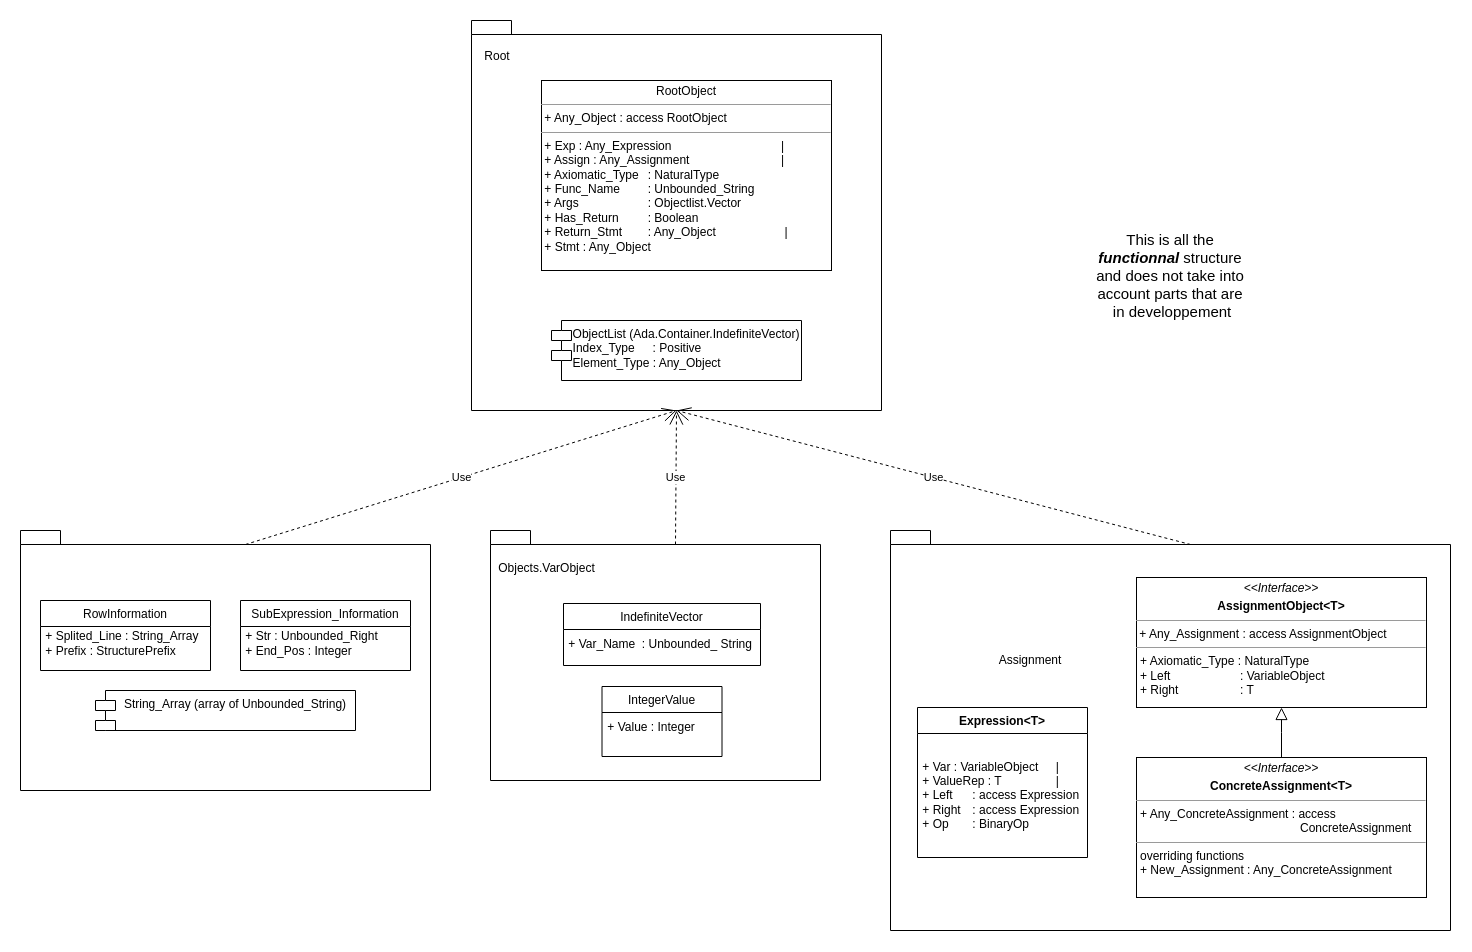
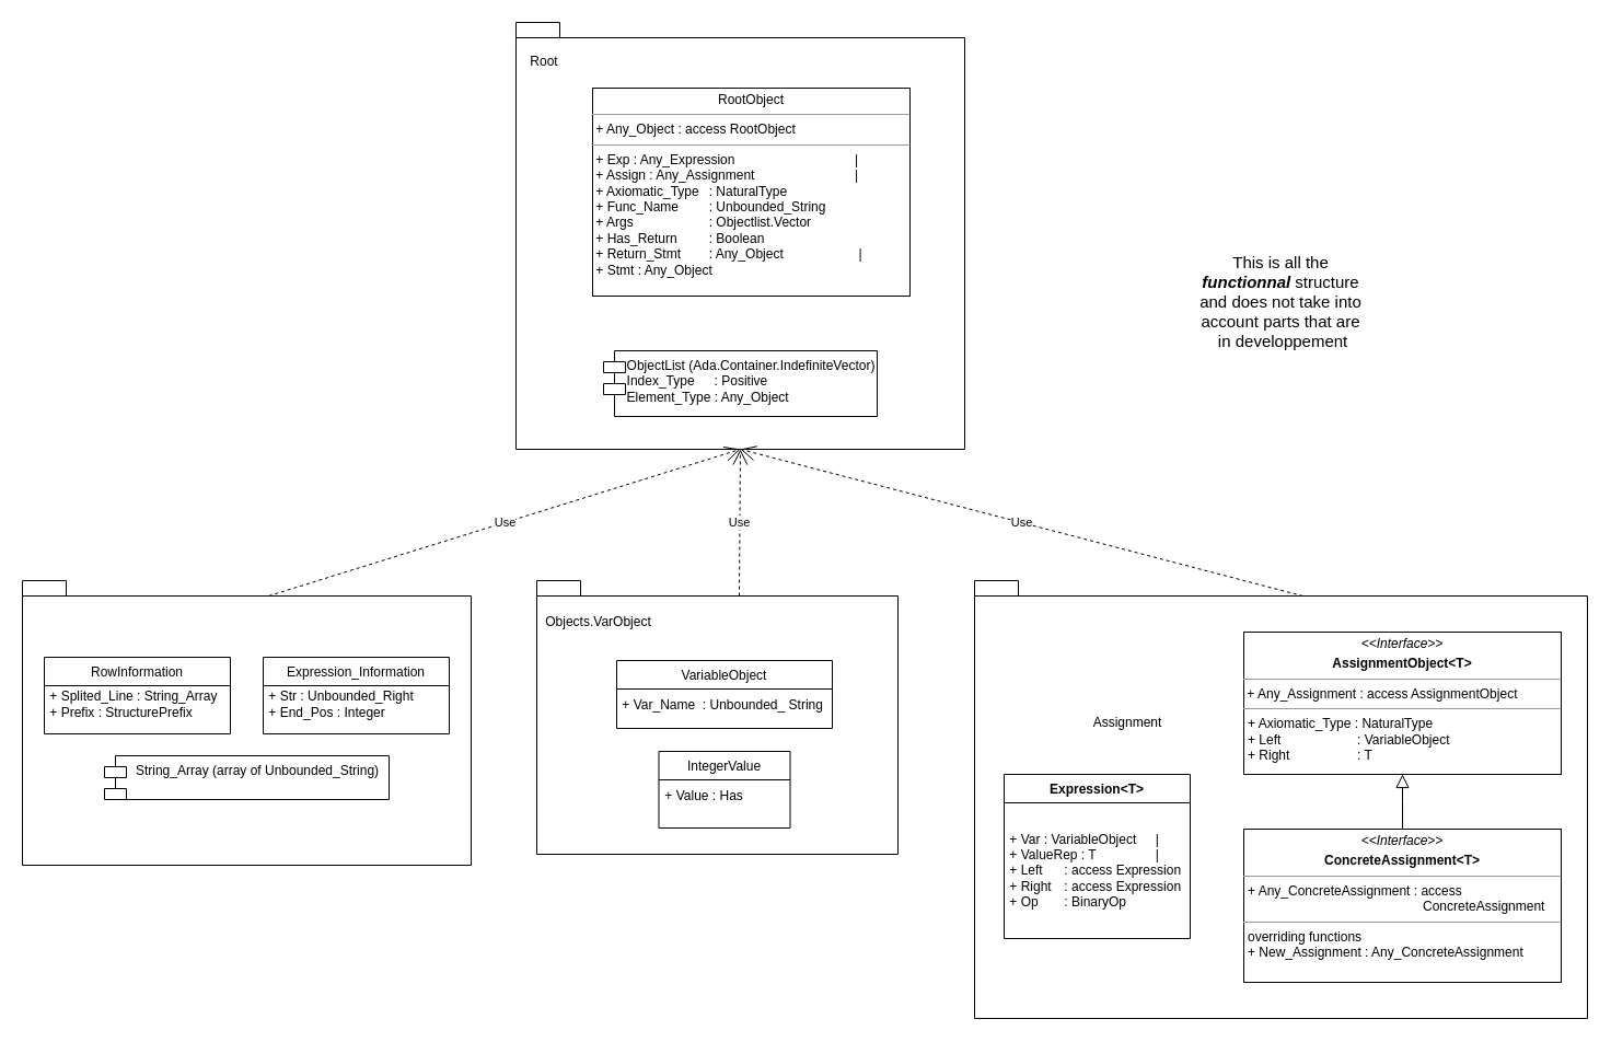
- <mxCell id="32" value="SubExpression_Information" style="swimlane;fontStyle=0;align=center;verticalAlign=top;childLayout=stackLayout;horizontal=1;startSize=26;horizontalStack=0;resizeParent=1;resizeLast=0;collapsible=1;marginBottom=0;rounded=0;shadow=0;strokeWidth=1;" vertex="1" parent="28"><mxGeometry x="220" y="70" width="170" height="70" as="geometry"><mxRectangle x="130" y="380" width="160" height="26" as="alternateBounds" /></mxGeometry></mxCell>
+ <mxCell id="32" value="Expression_Information" style="swimlane;fontStyle=0;align=center;verticalAlign=top;childLayout=stackLayout;horizontal=1;startSize=26;horizontalStack=0;resizeParent=1;resizeLast=0;collapsible=1;marginBottom=0;rounded=0;shadow=0;strokeWidth=1;" vertex="1" parent="28"><mxGeometry x="220" y="70" width="170" height="70" as="geometry"><mxRectangle x="130" y="380" width="160" height="26" as="alternateBounds" /></mxGeometry></mxCell>
- <mxCell id="16" value="IndefiniteVector" style="swimlane;fontStyle=0;align=center;verticalAlign=top;childLayout=stackLayout;horizontal=1;startSize=26;horizontalStack=0;resizeParent=1;resizeLast=0;collapsible=1;marginBottom=0;rounded=0;shadow=0;strokeWidth=1;" parent="14" vertex="1"><mxGeometry x="73" y="73" width="197" height="62" as="geometry"><mxRectangle x="130" y="380" width="160" height="26" as="alternateBounds" /></mxGeometry></mxCell>
+ <mxCell id="16" value="VariableObject" style="swimlane;fontStyle=0;align=center;verticalAlign=top;childLayout=stackLayout;horizontal=1;startSize=26;horizontalStack=0;resizeParent=1;resizeLast=0;collapsible=1;marginBottom=0;rounded=0;shadow=0;strokeWidth=1;" parent="14" vertex="1"><mxGeometry x="73" y="73" width="197" height="62" as="geometry"><mxRectangle x="130" y="380" width="160" height="26" as="alternateBounds" /></mxGeometry></mxCell>
- <mxCell id="19" value="&lt;div align=&quot;left&quot;&gt;&amp;nbsp;+ Value : Integer&lt;/div&gt;" style="text;html=1;strokeColor=none;fillColor=none;align=left;verticalAlign=middle;whiteSpace=wrap;rounded=0;" parent="18" vertex="1"><mxGeometry y="26" width="120" height="30" as="geometry" /></mxCell>
+ <mxCell id="19" value="&lt;div align=&quot;left&quot;&gt;&amp;nbsp;+ Value : Has&lt;/div&gt;" style="text;html=1;strokeColor=none;fillColor=none;align=left;verticalAlign=middle;whiteSpace=wrap;rounded=0;" parent="18" vertex="1"><mxGeometry y="26" width="120" height="30" as="geometry" /></mxCell>
